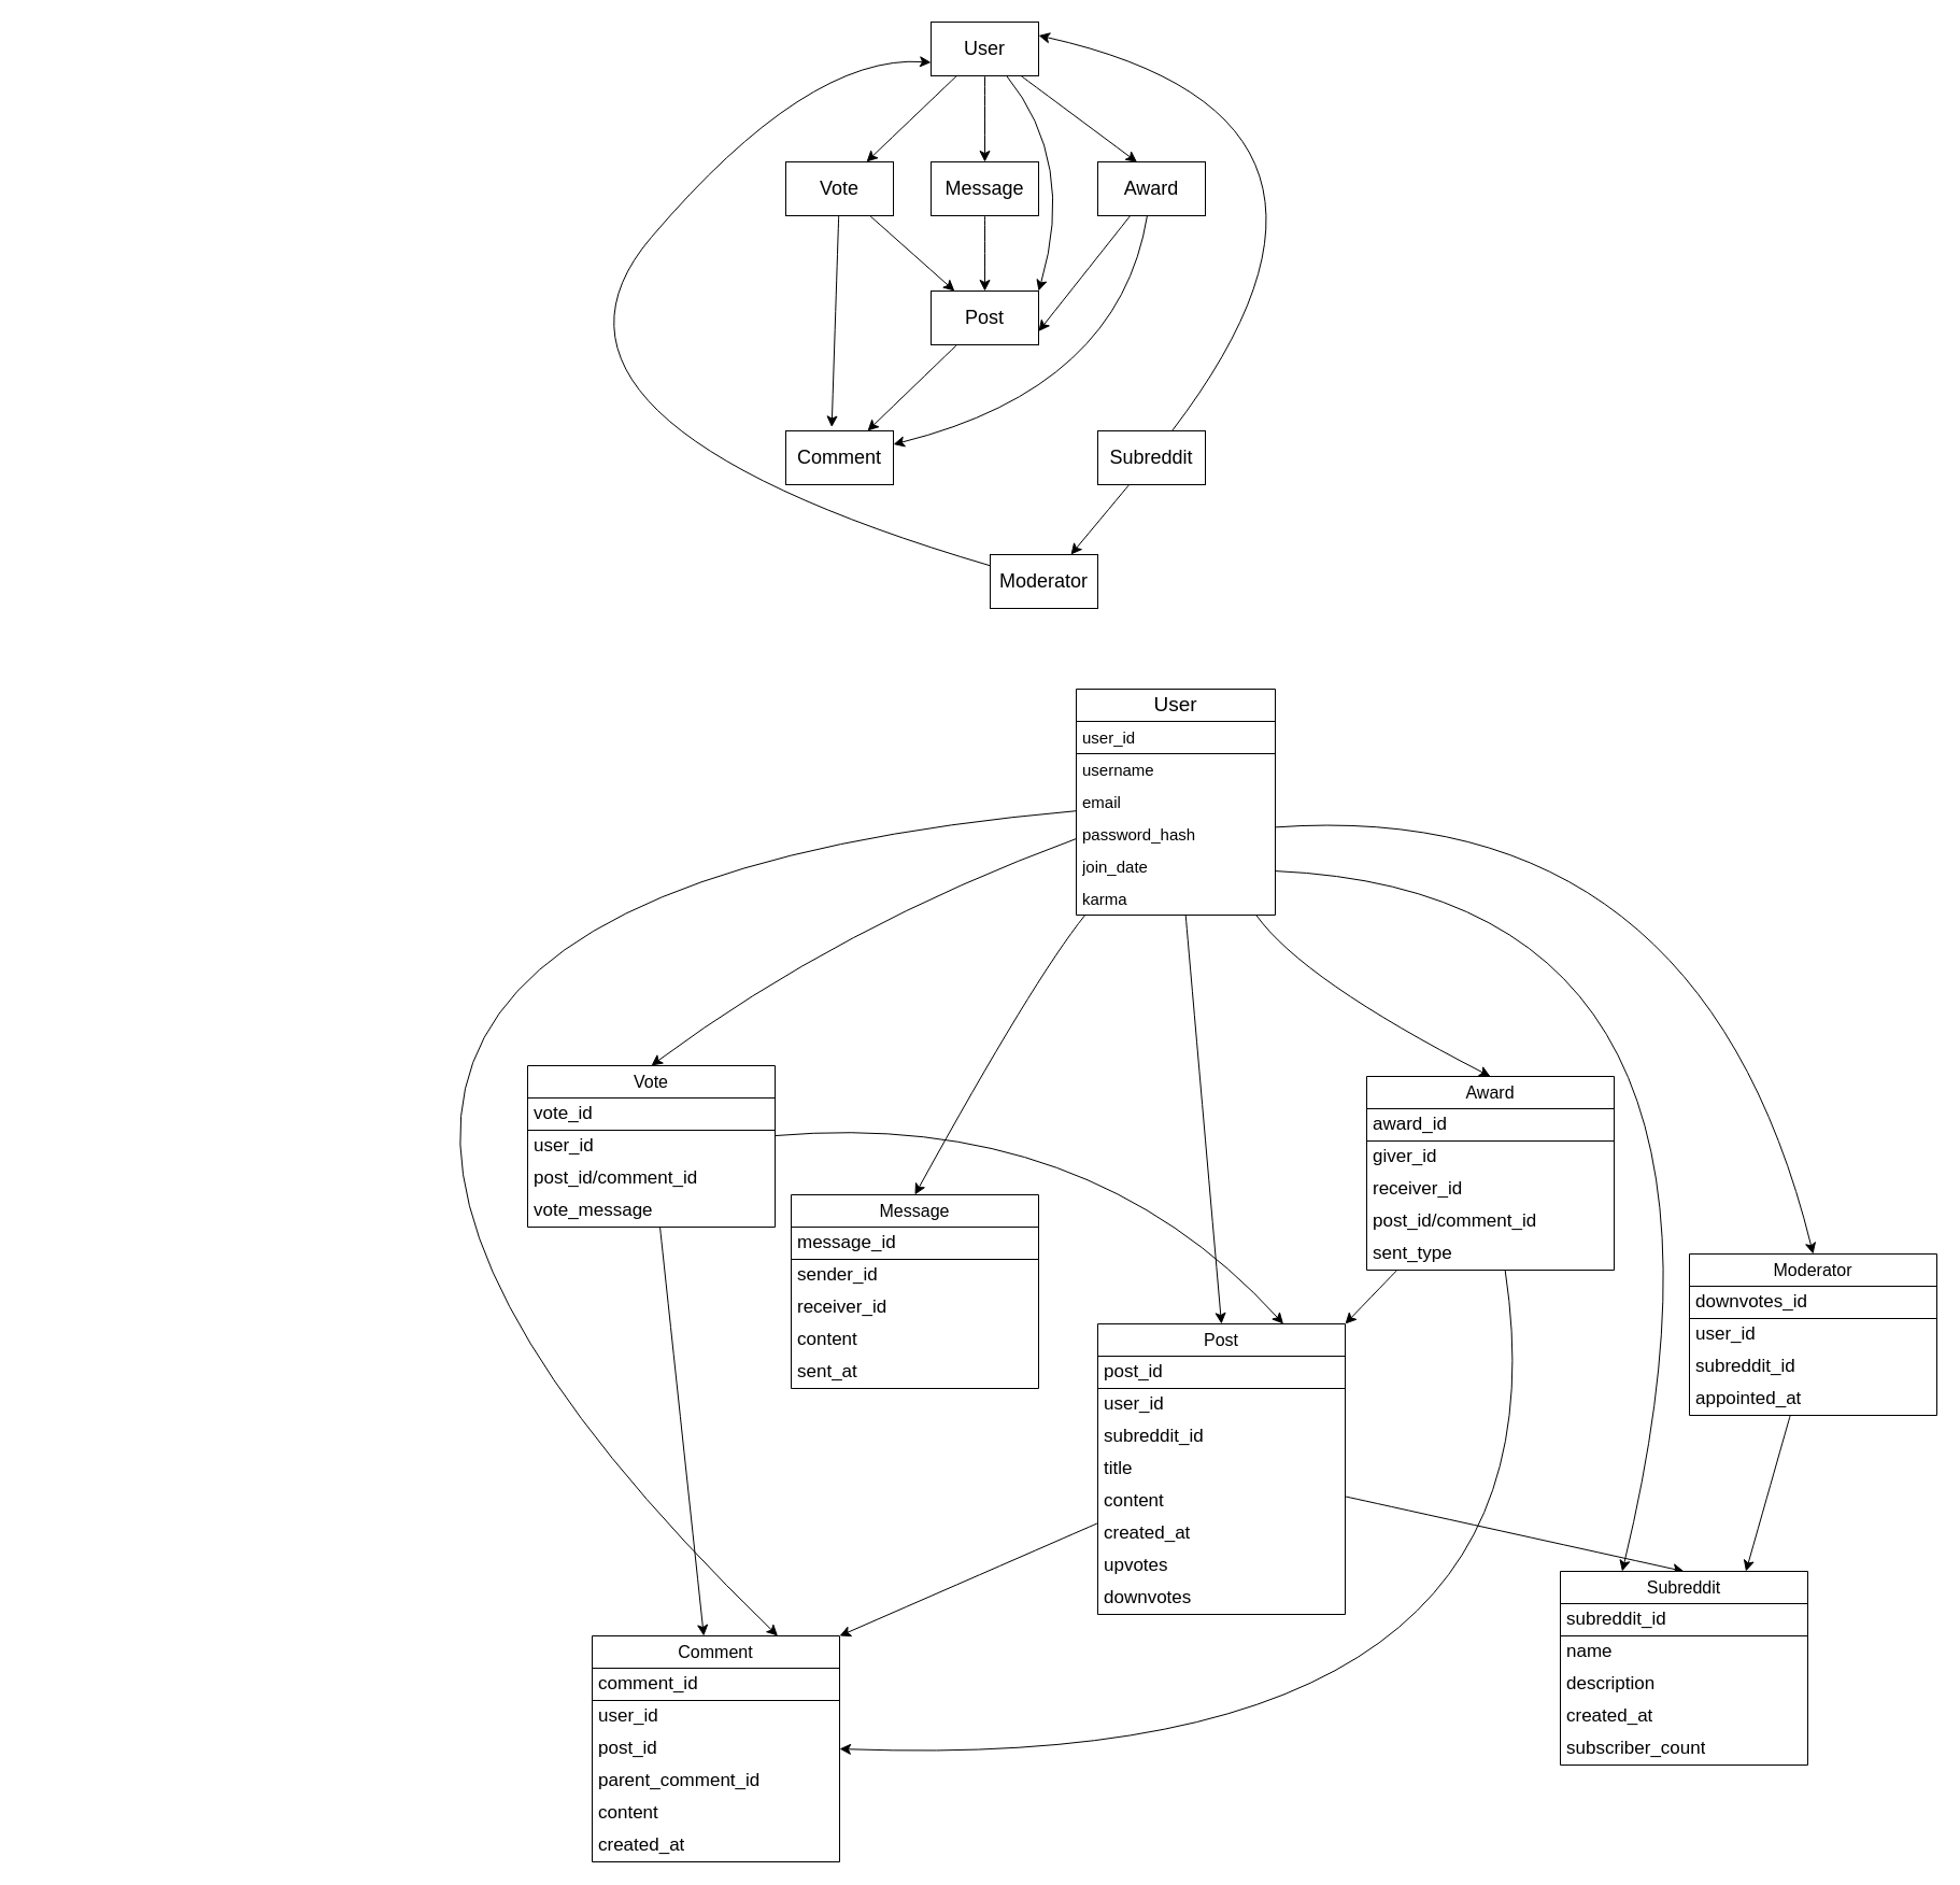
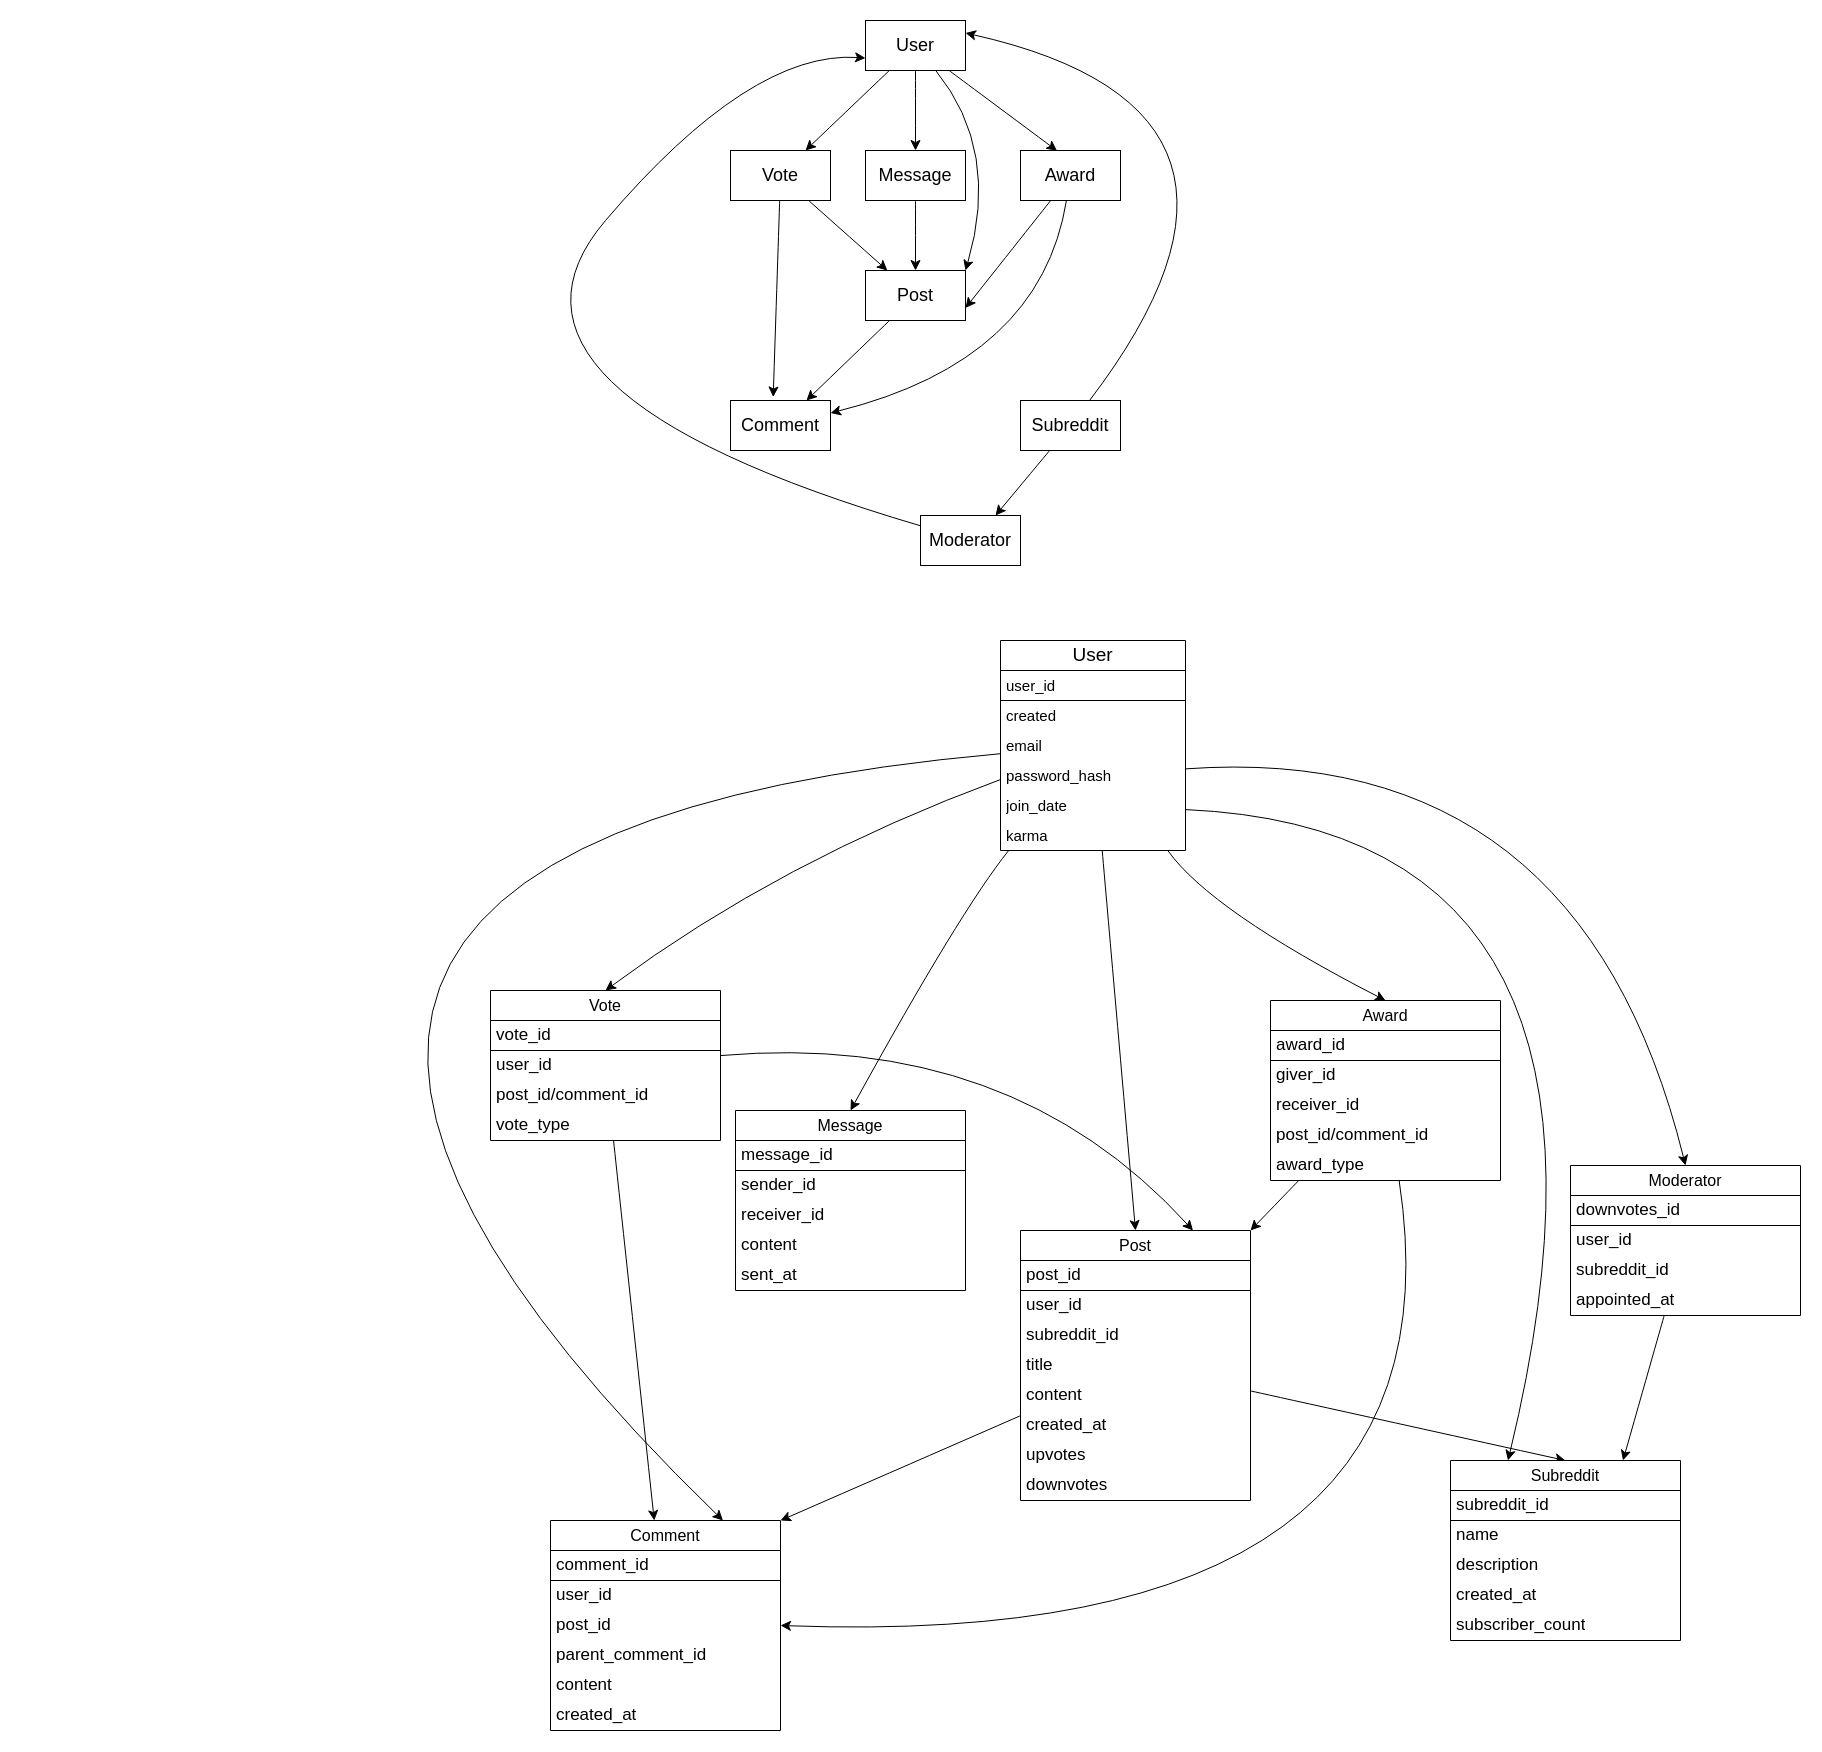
- <mxCell id="29" value="username" style="text;strokeColor=none;fillColor=none;align=left;verticalAlign=middle;spacingLeft=4;spacingRight=4;overflow=hidden;points=[[0,0.5],[1,0.5]];portConstraint=eastwest;rotatable=0;whiteSpace=wrap;html=1;fontSize=15;swimlaneLine=1;" parent="27" vertex="1"><mxGeometry y="60" width="185" height="30" as="geometry" /></mxCell>
+ <mxCell id="29" value="created" style="text;strokeColor=none;fillColor=none;align=left;verticalAlign=middle;spacingLeft=4;spacingRight=4;overflow=hidden;points=[[0,0.5],[1,0.5]];portConstraint=eastwest;rotatable=0;whiteSpace=wrap;html=1;fontSize=15;swimlaneLine=1;" parent="27" vertex="1"><mxGeometry y="60" width="185" height="30" as="geometry" /></mxCell>
- <mxCell id="39" value="vote_message" style="text;strokeColor=none;fillColor=none;align=left;verticalAlign=middle;spacingLeft=4;spacingRight=4;overflow=hidden;points=[[0,0.5],[1,0.5]];portConstraint=eastwest;rotatable=0;whiteSpace=wrap;html=1;fontSize=17;" parent="35" vertex="1"><mxGeometry y="120" width="230" height="30" as="geometry" /></mxCell>
+ <mxCell id="39" value="vote_type" style="text;strokeColor=none;fillColor=none;align=left;verticalAlign=middle;spacingLeft=4;spacingRight=4;overflow=hidden;points=[[0,0.5],[1,0.5]];portConstraint=eastwest;rotatable=0;whiteSpace=wrap;html=1;fontSize=17;" parent="35" vertex="1"><mxGeometry y="120" width="230" height="30" as="geometry" /></mxCell>
- <mxCell id="53" value="sent_type" style="text;strokeColor=none;fillColor=none;align=left;verticalAlign=middle;spacingLeft=4;spacingRight=4;overflow=hidden;points=[[0,0.5],[1,0.5]];portConstraint=eastwest;rotatable=0;whiteSpace=wrap;html=1;fontSize=17;" parent="48" vertex="1"><mxGeometry y="150" width="230" height="30" as="geometry" /></mxCell>
+ <mxCell id="53" value="award_type" style="text;strokeColor=none;fillColor=none;align=left;verticalAlign=middle;spacingLeft=4;spacingRight=4;overflow=hidden;points=[[0,0.5],[1,0.5]];portConstraint=eastwest;rotatable=0;whiteSpace=wrap;html=1;fontSize=17;" parent="48" vertex="1"><mxGeometry y="150" width="230" height="30" as="geometry" /></mxCell>
